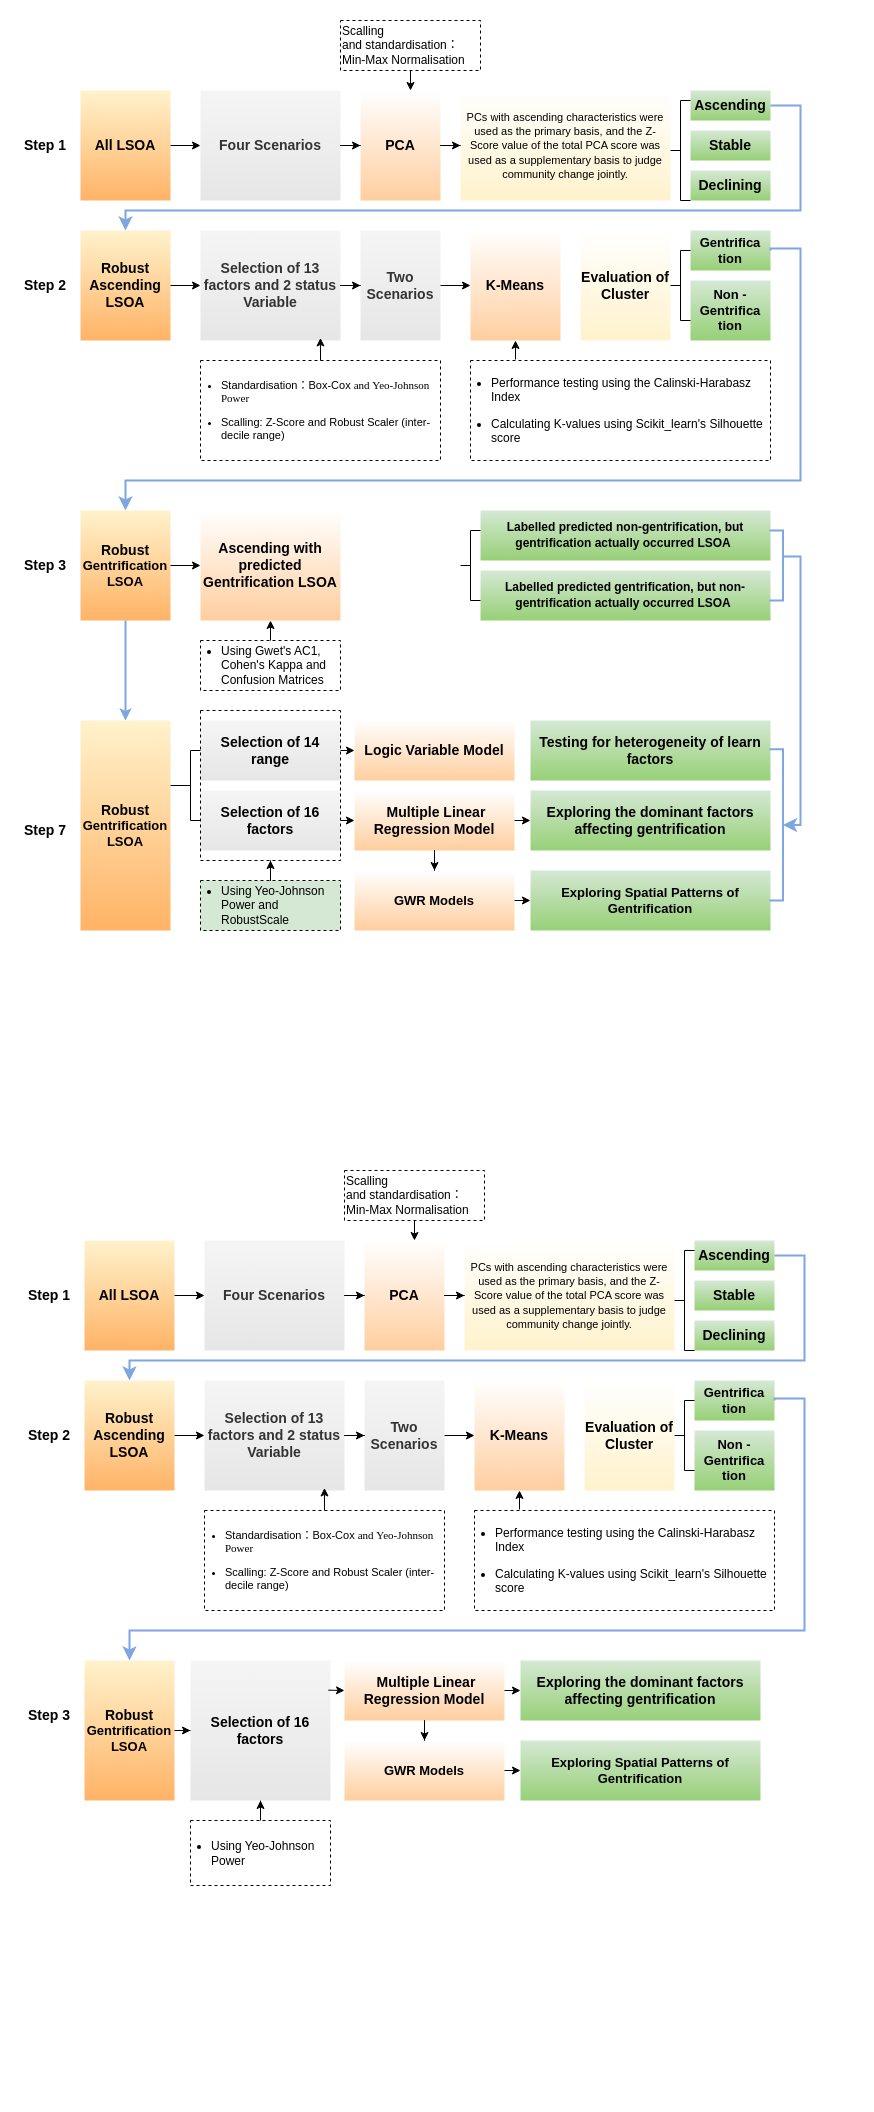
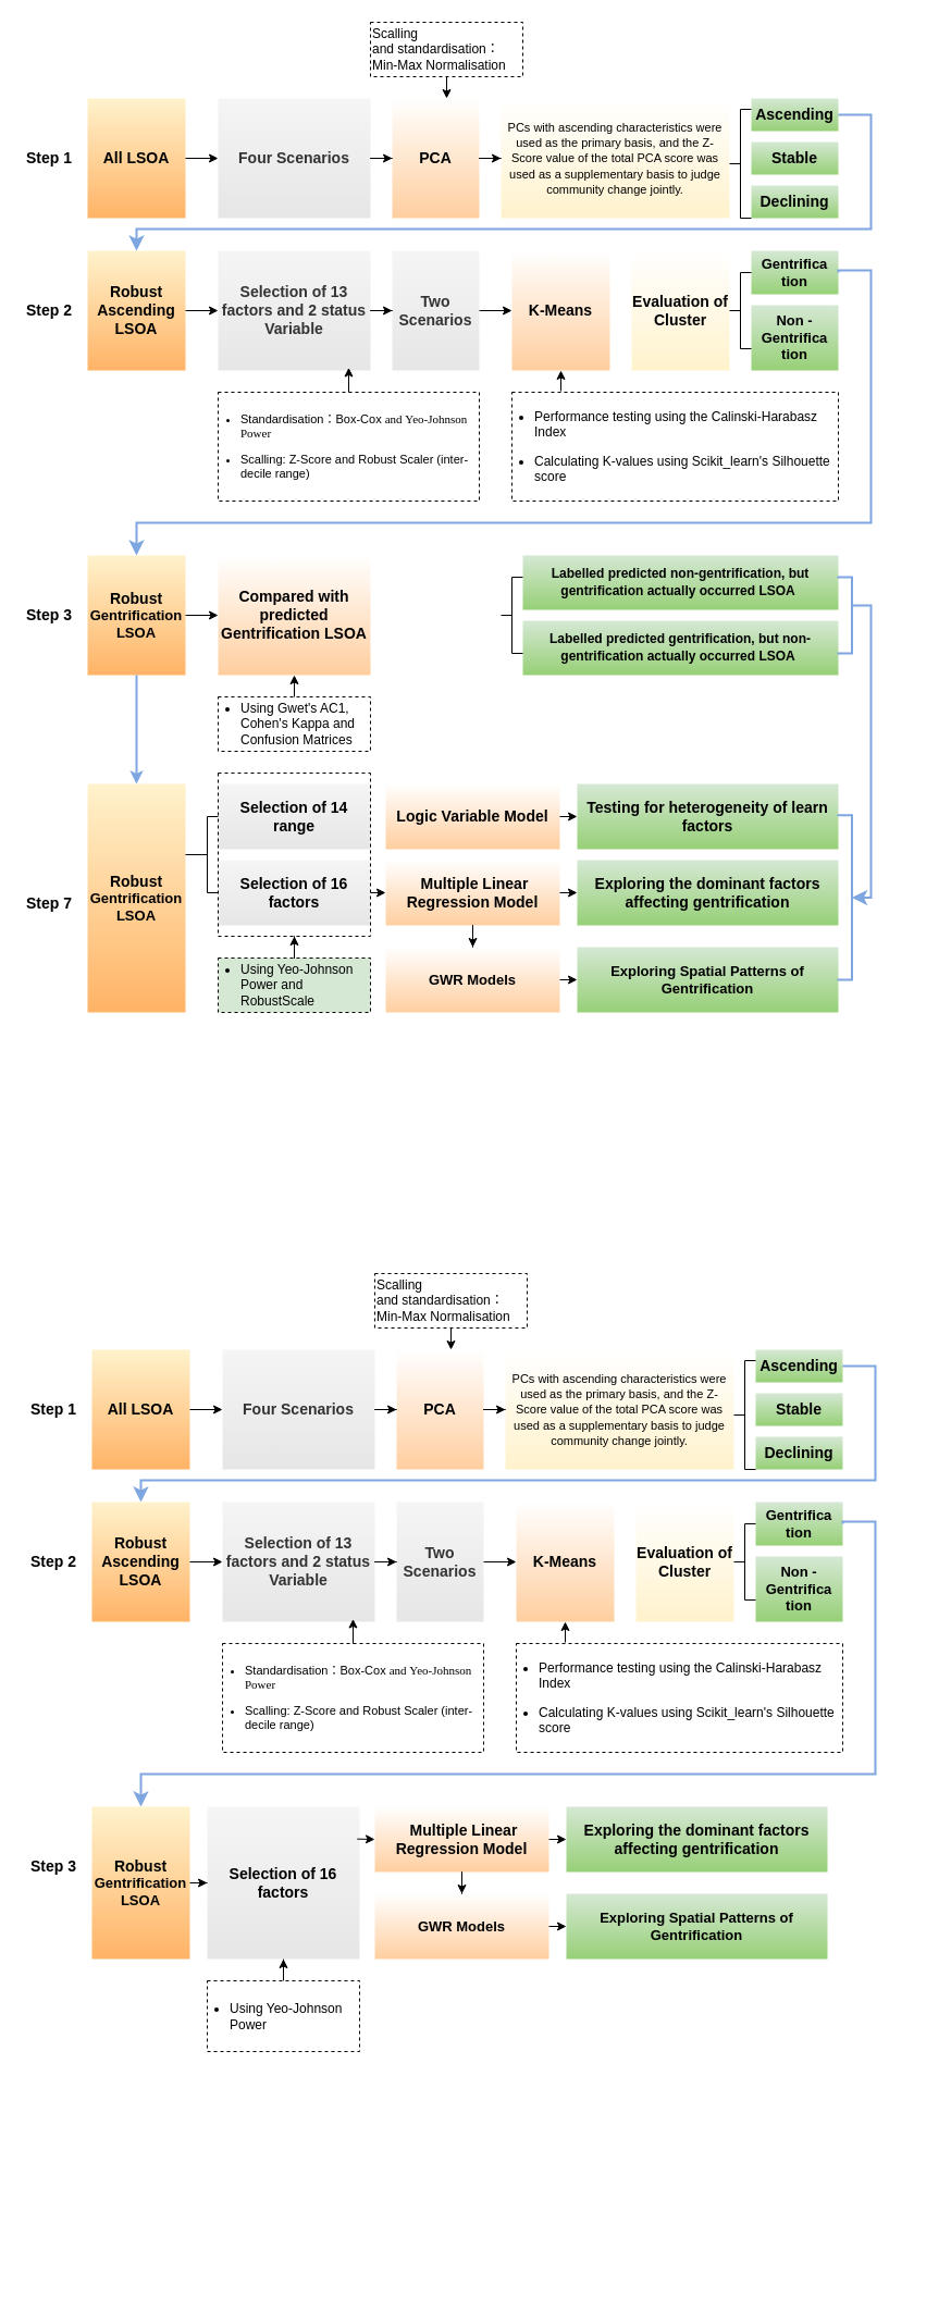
- <mxCell id="41" value="&lt;span style=&quot;font-size: 14px;&quot;&gt;&lt;b&gt;Ascending with predicted Gentrification LSOA&lt;/b&gt;&lt;/span&gt;" style="whiteSpace=wrap;html=1;fillColor=#FFFFFF;strokeColor=none;rounded=0;gradientColor=#FFCE9F;" parent="2" vertex="1"><mxGeometry x="180" y="490" width="140" height="110" as="geometry" /></mxCell>
+ <mxCell id="41" value="&lt;span style=&quot;font-size: 14px;&quot;&gt;&lt;b&gt;Compared with predicted Gentrification LSOA&lt;/b&gt;&lt;/span&gt;" style="whiteSpace=wrap;html=1;fillColor=#FFFFFF;strokeColor=none;rounded=0;gradientColor=#FFCE9F;" parent="2" vertex="1"><mxGeometry x="180" y="490" width="140" height="110" as="geometry" /></mxCell>
- <mxCell id="58" value="" style="endArrow=classic;html=1;rounded=0;exitX=1;exitY=0.5;exitDx=0;exitDy=0;entryX=0;entryY=0.5;entryDx=0;entryDy=0;" parent="2" source="50" target="52" edge="1"><mxGeometry width="50" height="50" relative="1" as="geometry"><mxPoint x="380" y="730" as="sourcePoint" /><mxPoint x="430" y="680" as="targetPoint" /></mxGeometry></mxCell>
+ <mxCell id="60" value="" style="endArrow=classic;html=1;rounded=0;exitX=1;exitY=0.5;exitDx=0;exitDy=0;entryX=0;entryY=0.5;entryDx=0;entryDy=0;" parent="2" source="52" target="53" edge="1"><mxGeometry width="50" height="50" relative="1" as="geometry"><mxPoint x="380" y="730" as="sourcePoint" /><mxPoint x="430" y="680" as="targetPoint" /></mxGeometry></mxCell>
